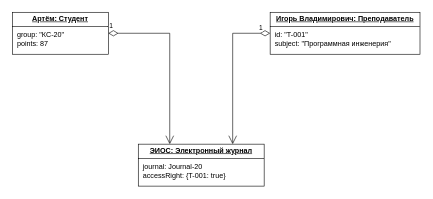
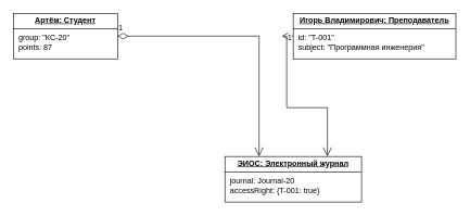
- <mxCell id="4" value="&lt;p style=&quot;margin:0px;margin-top:4px;text-align:center;text-decoration:underline;&quot;&gt;&lt;b&gt;ЭИОС: Электронный журнал&lt;/b&gt;&lt;/p&gt;&lt;hr size=&quot;1&quot; style=&quot;border-style:solid;&quot;&gt;&lt;p style=&quot;margin:0px;margin-left:8px;&quot;&gt;journal: Journal-20&lt;/p&gt;&lt;p style=&quot;margin:0px;margin-left:8px;&quot;&gt;accessRight: {T-001: true}&lt;/p&gt;" style="verticalAlign=top;align=left;overflow=fill;html=1;whiteSpace=wrap;" vertex="1" parent="1"><mxGeometry x="230" y="240" width="210" height="70" as="geometry" /></mxCell>
+ <mxCell id="4" value="&lt;p style=&quot;margin:0px;margin-top:4px;text-align:center;text-decoration:underline;&quot;&gt;&lt;b&gt;ЭИОС: Электронный журнал&lt;/b&gt;&lt;/p&gt;&lt;hr size=&quot;1&quot; style=&quot;border-style:solid;&quot;&gt;&lt;p style=&quot;margin:0px;margin-left:8px;&quot;&gt;journal: Journal-20&lt;/p&gt;&lt;p style=&quot;margin:0px;margin-left:8px;&quot;&gt;accessRight: {T-001: true}&lt;/p&gt;" style="verticalAlign=top;align=left;overflow=fill;html=1;whiteSpace=wrap;" vertex="1" parent="1"><mxGeometry x="345" y="240" width="210" height="70" as="geometry" /></mxCell>
